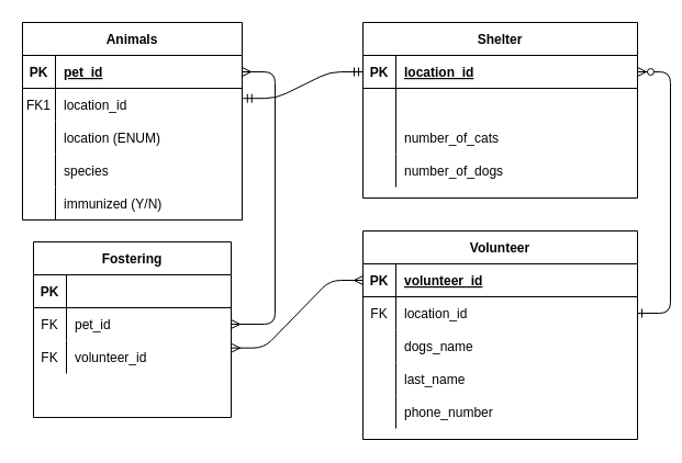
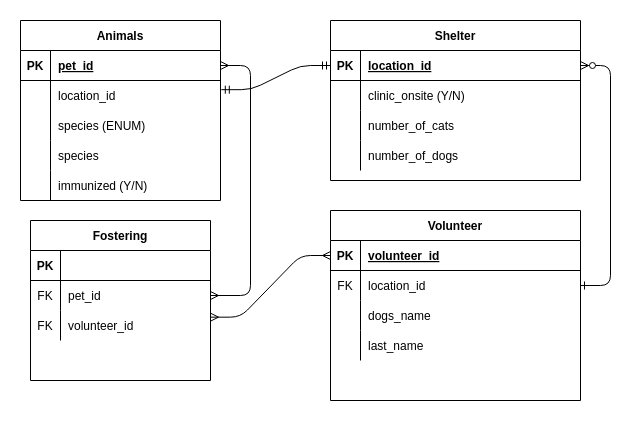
- <mxCell id="37" value="FK1" style="shape=partialRectangle;connectable=0;fillColor=none;top=0;left=0;bottom=0;right=0;editable=1;overflow=hidden;" parent="36" vertex="1"><mxGeometry width="30" height="30" as="geometry" /></mxCell>
+ <mxCell id="9" value="clinic_onsite (Y/N)" style="shape=partialRectangle;connectable=0;fillColor=none;top=0;left=0;bottom=0;right=0;align=left;spacingLeft=6;overflow=hidden;" parent="7" vertex="1"><mxGeometry x="30" width="220" height="30" as="geometry" /></mxCell>
- <mxCell id="41" value="location (ENUM)" style="shape=partialRectangle;connectable=0;fillColor=none;top=0;left=0;bottom=0;right=0;align=left;spacingLeft=6;overflow=hidden;" parent="39" vertex="1"><mxGeometry x="30" width="170" height="30" as="geometry" /></mxCell>
+ <mxCell id="41" value="species (ENUM)" style="shape=partialRectangle;connectable=0;fillColor=none;top=0;left=0;bottom=0;right=0;align=left;spacingLeft=6;overflow=hidden;" parent="39" vertex="1"><mxGeometry x="30" width="170" height="30" as="geometry" /></mxCell>
- <mxCell id="31" value="phone_number" style="shape=partialRectangle;connectable=0;fillColor=none;top=0;left=0;bottom=0;right=0;align=left;spacingLeft=6;overflow=hidden;" parent="29" vertex="1"><mxGeometry x="30" width="220" height="30" as="geometry" /></mxCell>
